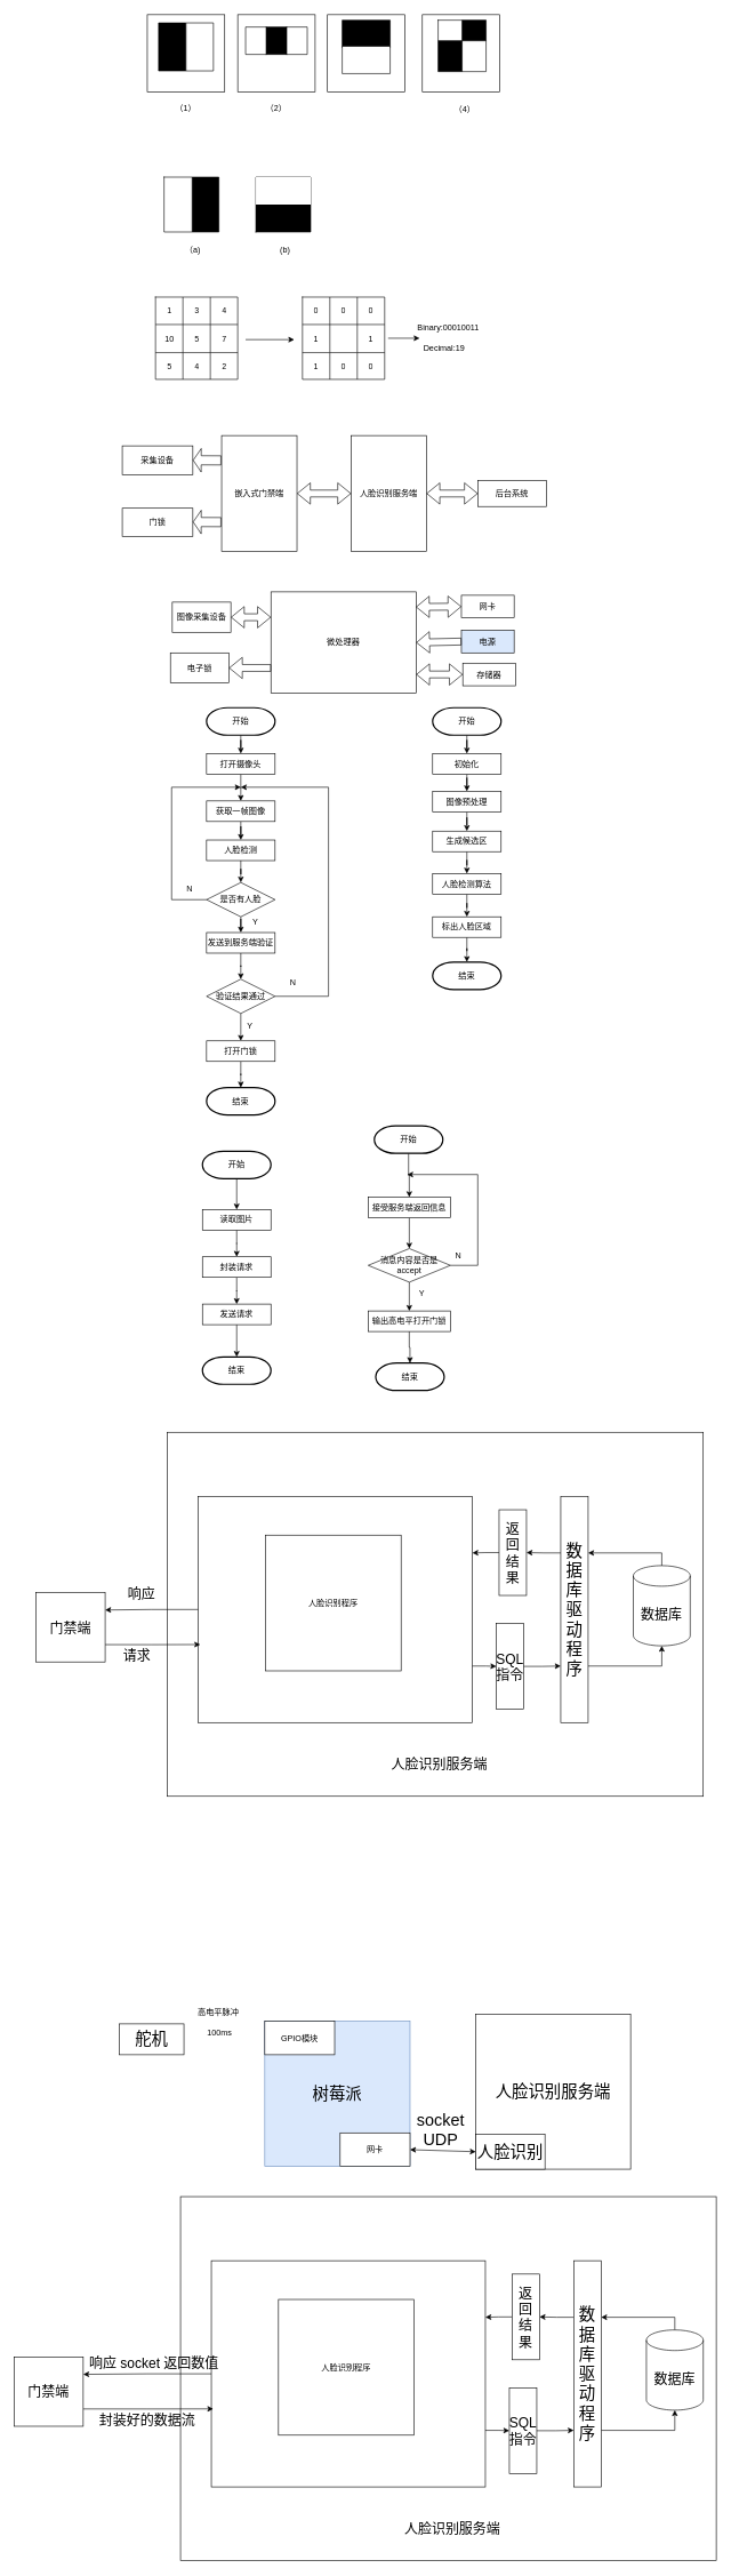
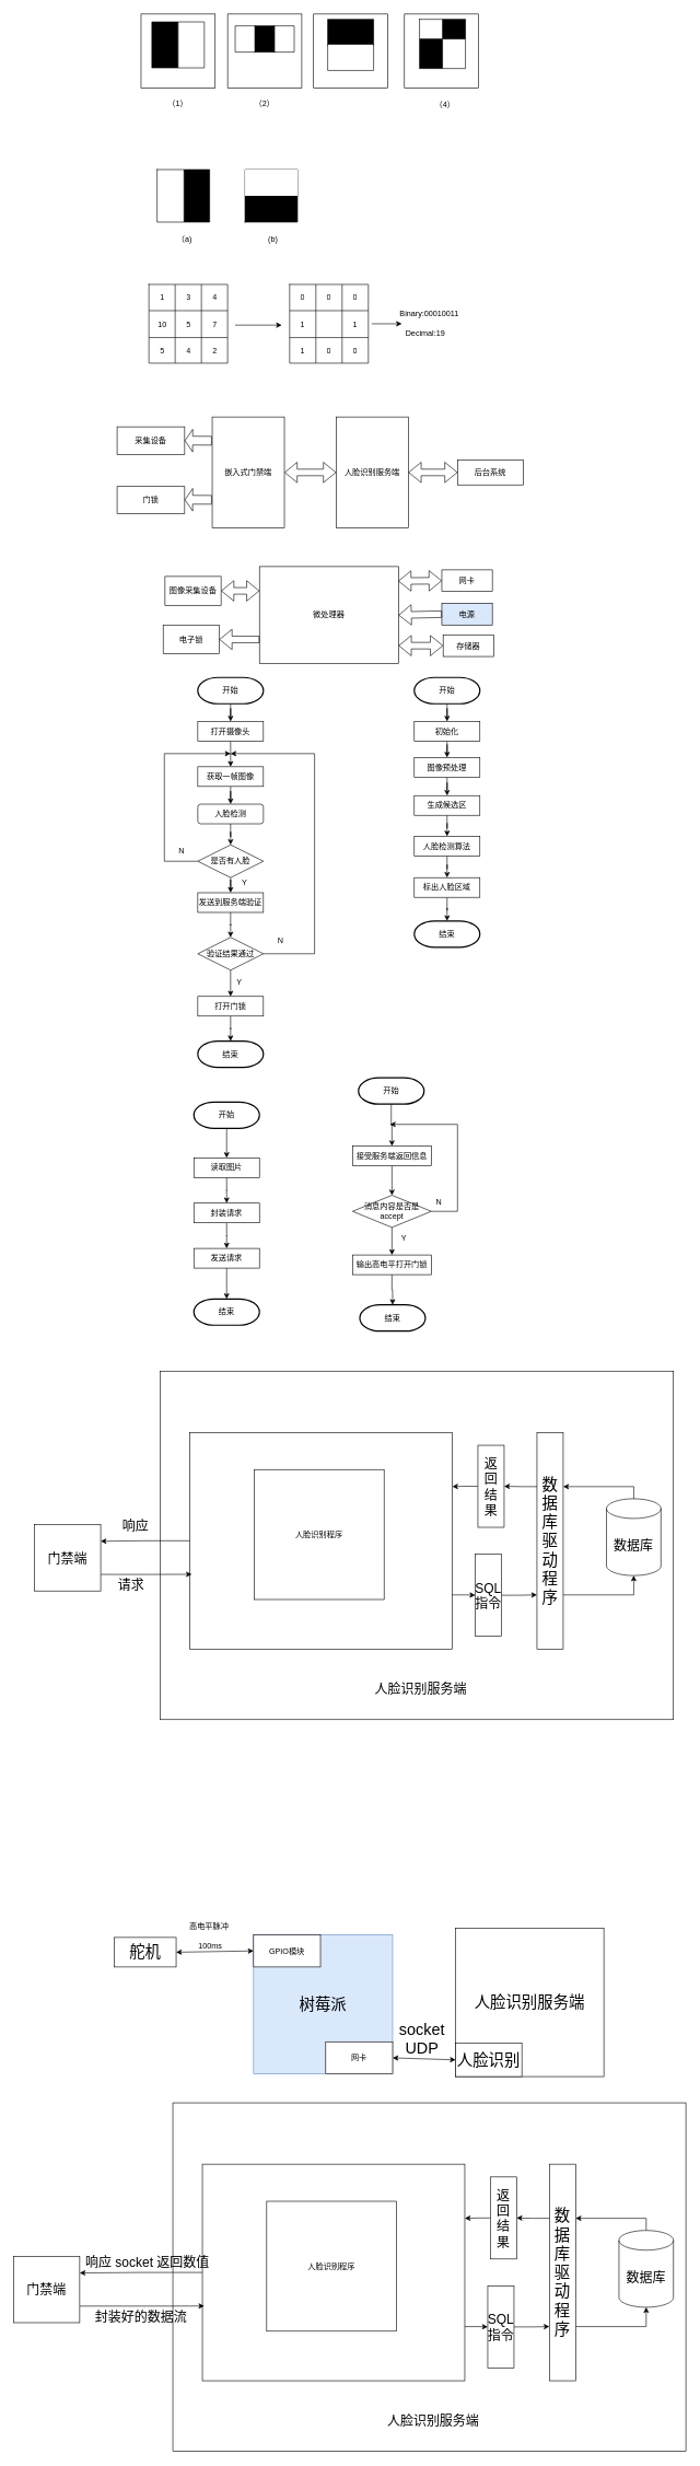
- <mxCell id="89" value="人脸检测" style="rounded=0;whiteSpace=wrap;html=1;" parent="1" vertex="1"><mxGeometry x="301" y="1224" width="100" height="30" as="geometry" /></mxCell>
+ <mxCell id="89" value="人脸检测" style="whiteSpace=wrap;html=1;rounded=1;" parent="1" vertex="1"><mxGeometry x="301" y="1224" width="100" height="30" as="geometry" /></mxCell>
+ <mxCell id="163" value="" style="endArrow=classic;startArrow=classic;html=1;rounded=0;fontSize=24;entryX=0;entryY=0.5;entryDx=0;entryDy=0;exitX=1;exitY=0.5;exitDx=0;exitDy=0;" edge="1" parent="1" source="162" target="160"><mxGeometry width="50" height="50" relative="1" as="geometry"><mxPoint x="305" y="2995" as="sourcePoint" /><mxPoint x="355" y="2945" as="targetPoint" /></mxGeometry></mxCell>
